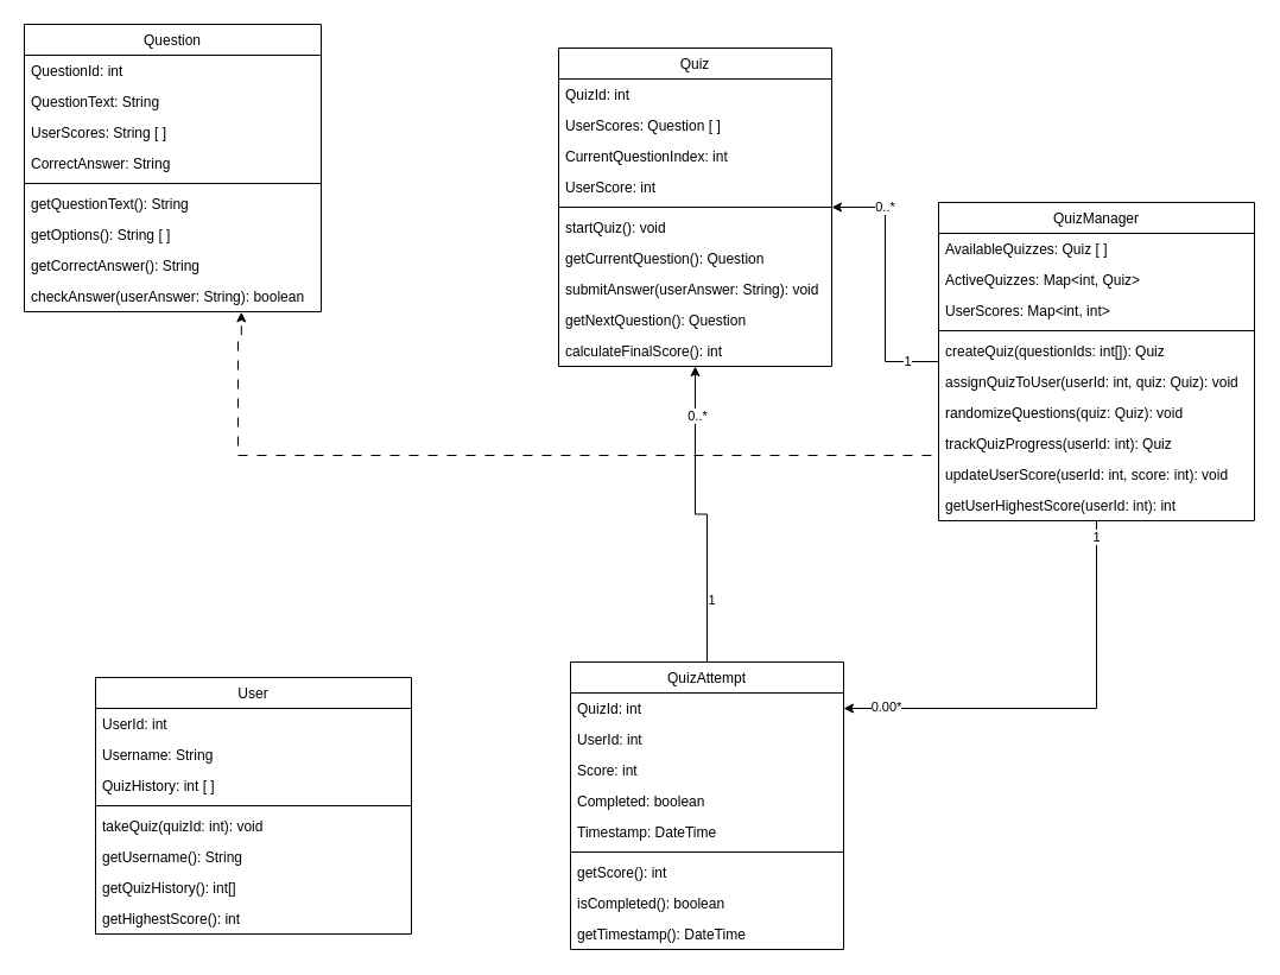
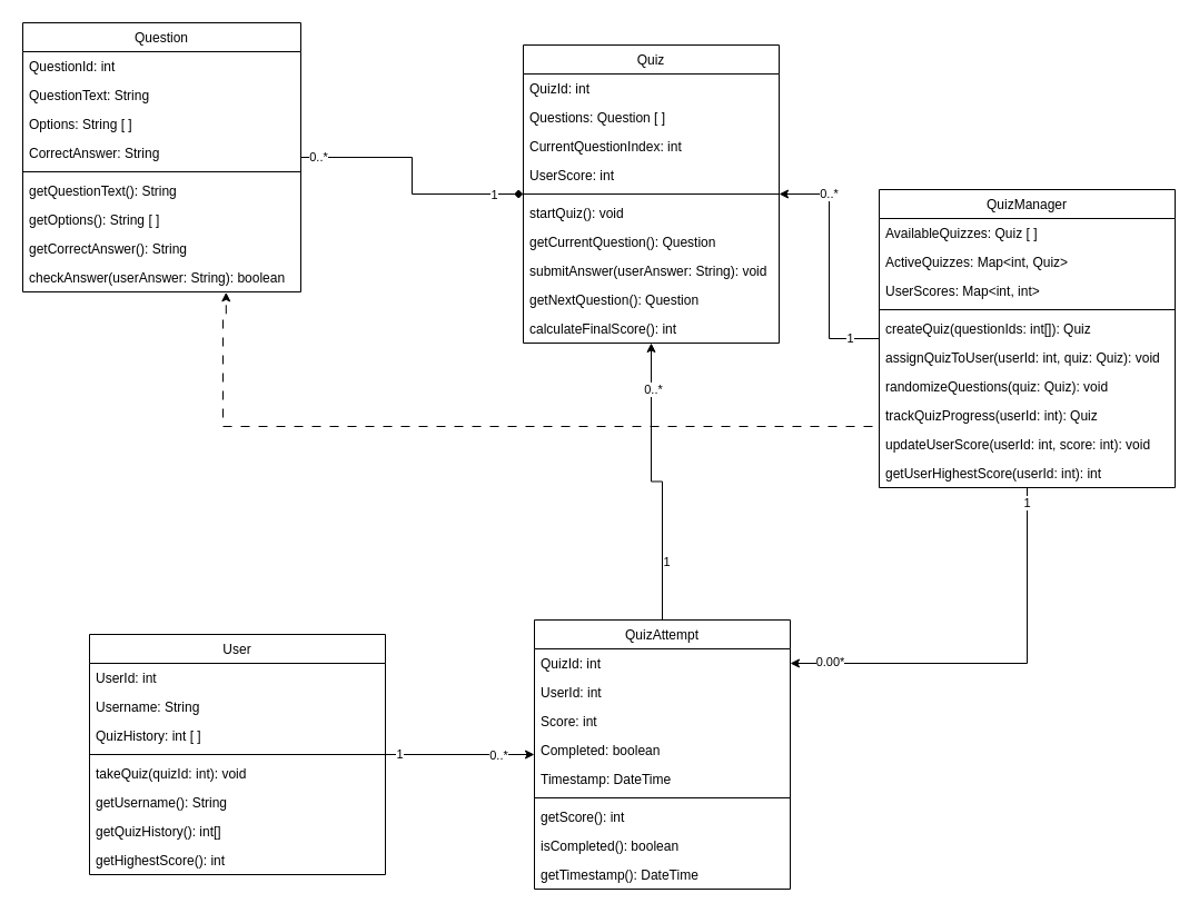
- <mxCell id="17" value="UserScores: Question [ ]" style="text;align=left;verticalAlign=top;spacingLeft=4;spacingRight=4;overflow=hidden;rotatable=0;points=[[0,0.5],[1,0.5]];portConstraint=eastwest;rounded=0;shadow=0;html=0;" parent="15" vertex="1"><mxGeometry y="52" width="230" height="26" as="geometry" /></mxCell>
+ <mxCell id="17" value="Questions: Question [ ]" style="text;align=left;verticalAlign=top;spacingLeft=4;spacingRight=4;overflow=hidden;rotatable=0;points=[[0,0.5],[1,0.5]];portConstraint=eastwest;rounded=0;shadow=0;html=0;" parent="15" vertex="1"><mxGeometry y="52" width="230" height="26" as="geometry" /></mxCell>
- <mxCell id="8" value="UserScores: String [ ]" style="text;align=left;verticalAlign=top;spacingLeft=4;spacingRight=4;overflow=hidden;rotatable=0;points=[[0,0.5],[1,0.5]];portConstraint=eastwest;rounded=0;shadow=0;html=0;" parent="5" vertex="1"><mxGeometry y="78" width="250" height="26" as="geometry" /></mxCell>
+ <mxCell id="8" value="Options: String [ ]" style="text;align=left;verticalAlign=top;spacingLeft=4;spacingRight=4;overflow=hidden;rotatable=0;points=[[0,0.5],[1,0.5]];portConstraint=eastwest;rounded=0;shadow=0;html=0;" parent="5" vertex="1"><mxGeometry y="78" width="250" height="26" as="geometry" /></mxCell>
+ <mxCell id="2" style="edgeStyle=orthogonalEdgeStyle;rounded=0;orthogonalLoop=1;jettySize=auto;html=1;endArrow=diamond;endFill=1;" parent="1" source="5" target="15" edge="1"><mxGeometry relative="1" as="geometry" /></mxCell>
+ <mxCell id="3" value="0..*" style="edgeLabel;html=1;align=center;verticalAlign=middle;resizable=0;points=[];" parent="2" vertex="1" connectable="0"><mxGeometry x="-0.873" y="1" relative="1" as="geometry"><mxPoint as="offset" /></mxGeometry></mxCell>
+ <mxCell id="4" value="1" style="edgeLabel;html=1;align=center;verticalAlign=middle;resizable=0;points=[];" parent="2" vertex="1" connectable="0"><mxGeometry x="0.769" relative="1" as="geometry"><mxPoint as="offset" /></mxGeometry></mxCell>
+ <mxCell id="26" style="edgeStyle=orthogonalEdgeStyle;rounded=0;orthogonalLoop=1;jettySize=auto;html=1;" parent="1" source="29" target="58" edge="1"><mxGeometry relative="1" as="geometry" /></mxCell>
+ <mxCell id="27" value="1" style="edgeLabel;html=1;align=center;verticalAlign=middle;resizable=0;points=[];" parent="26" vertex="1" connectable="0"><mxGeometry x="-0.826" y="1" relative="1" as="geometry"><mxPoint as="offset" /></mxGeometry></mxCell>
+ <mxCell id="28" value="0..*" style="edgeLabel;html=1;align=center;verticalAlign=middle;resizable=0;points=[];" parent="26" vertex="1" connectable="0"><mxGeometry x="0.505" relative="1" as="geometry"><mxPoint as="offset" /></mxGeometry></mxCell>
